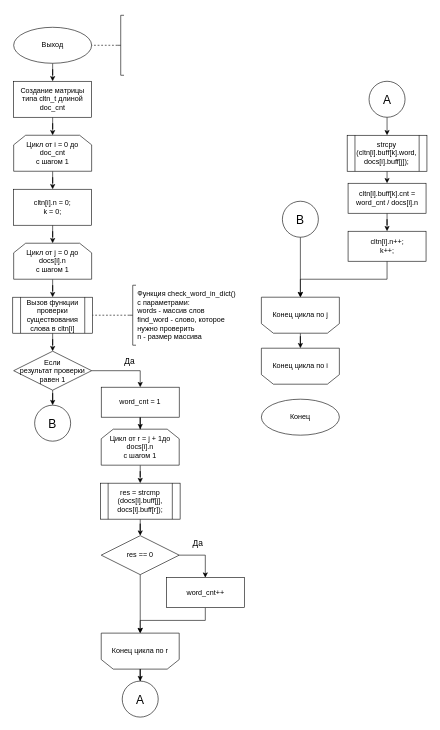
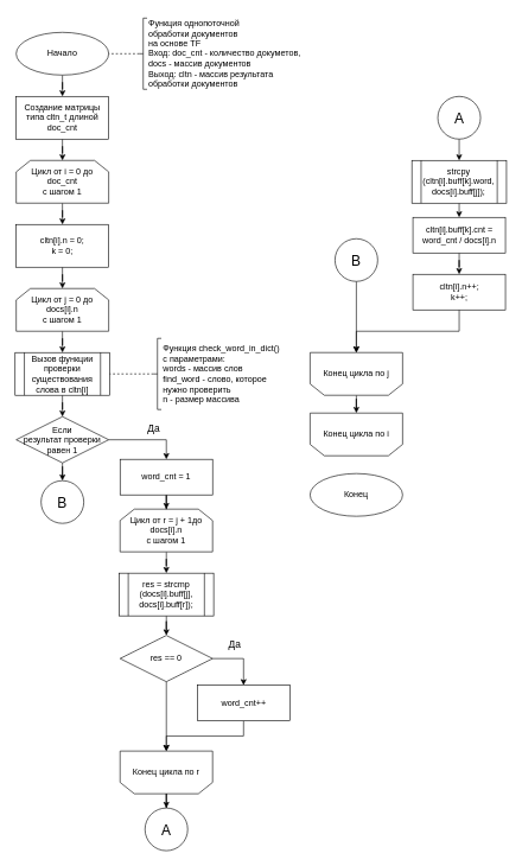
- <mxCell id="3" value="Выход" style="strokeWidth=1;html=1;shape=mxgraph.flowchart.start_1;whiteSpace=wrap;" parent="1" vertex="1"><mxGeometry x="22" y="45" width="130" height="60" as="geometry" /></mxCell>
+ <mxCell id="3" value="Начало" style="strokeWidth=1;html=1;shape=mxgraph.flowchart.start_1;whiteSpace=wrap;" parent="1" vertex="1"><mxGeometry x="22" y="45" width="130" height="60" as="geometry" /></mxCell>
+ <mxCell id="8" value="Функция однопоточной &lt;br&gt;обработки документов&amp;nbsp;&lt;br&gt;на основе TF&lt;br&gt;Вход: doc_cnt - количество докуметов,&lt;br&gt;docs - массив документов&lt;br&gt;Выход: cltn - массив результата &lt;br&gt;обработки документов" style="text;html=1;align=left;verticalAlign=middle;resizable=0;points=[];autosize=1;strokeColor=none;fillColor=none;" parent="1" vertex="1"><mxGeometry x="206" y="20" width="240" height="110" as="geometry" /></mxCell>
